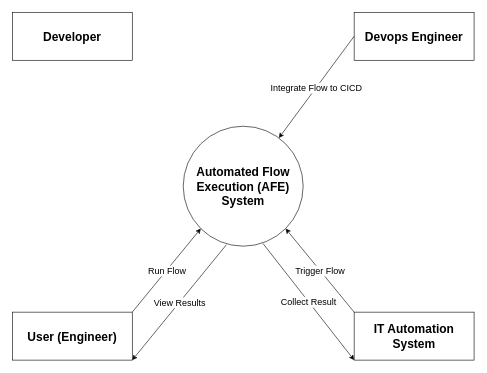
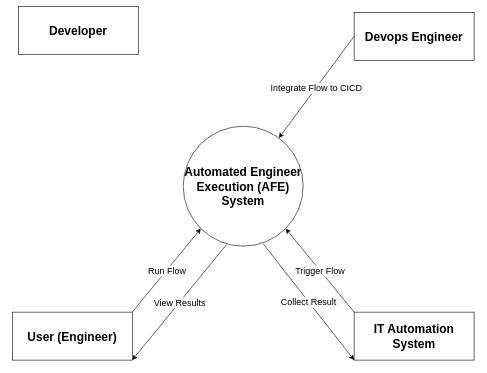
- <mxCell id="3" value="&lt;b&gt;Developer&lt;/b&gt;" style="rounded=0;whiteSpace=wrap;html=1;fontSize=20;" parent="1" vertex="1"><mxGeometry x="20" y="20" width="200" height="80" as="geometry" /></mxCell>
+ <mxCell id="3" value="&lt;b&gt;Developer&lt;/b&gt;" style="rounded=0;whiteSpace=wrap;html=1;fontSize=20;" parent="1" vertex="1"><mxGeometry x="30" y="10" width="200" height="80" as="geometry" /></mxCell>
- <mxCell id="2" value="&lt;b&gt;&lt;font style=&quot;font-size: 20px&quot;&gt;Automated Flow Execution (AFE) System&lt;/font&gt;&lt;/b&gt;" style="ellipse;whiteSpace=wrap;html=1;aspect=fixed;" parent="1" vertex="1"><mxGeometry x="305" y="210" width="200" height="200" as="geometry" /></mxCell>
+ <mxCell id="2" value="&lt;b&gt;&lt;font style=&quot;font-size: 20px&quot;&gt;Automated Engineer Execution (AFE) System&lt;/font&gt;&lt;/b&gt;" style="ellipse;whiteSpace=wrap;html=1;aspect=fixed;" parent="1" vertex="1"><mxGeometry x="305" y="210" width="200" height="200" as="geometry" /></mxCell>
